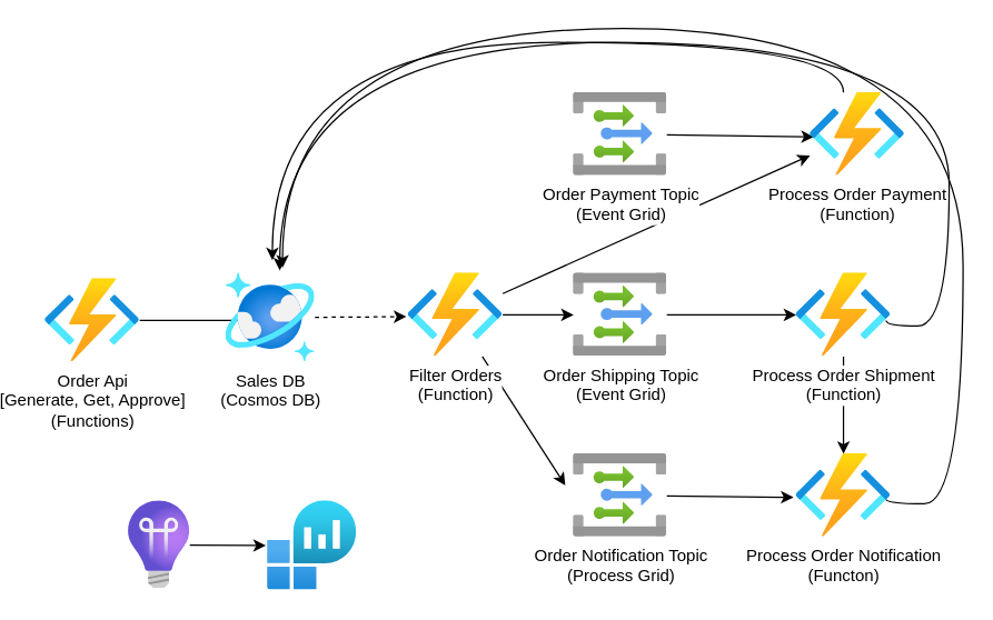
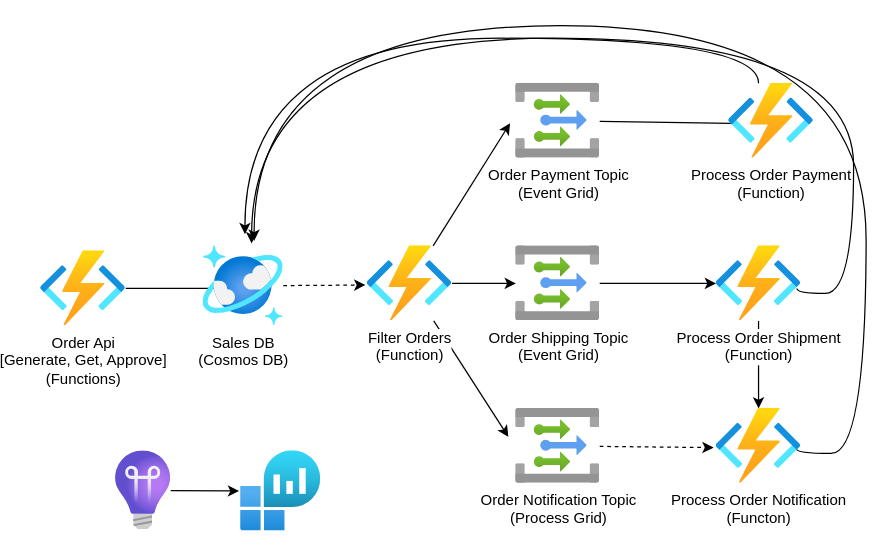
- <mxCell id="10" style="edgeStyle=none;html=1;entryX=0.039;entryY=0.533;entryDx=0;entryDy=0;entryPerimeter=0;" parent="1" source="11" edge="1" target="17"><mxGeometry relative="1" as="geometry"><mxPoint x="530" y="96" as="targetPoint" /></mxGeometry></mxCell>
+ <mxCell id="10" style="edgeStyle=none;html=1;entryX=0.039;entryY=0.533;entryDx=0;entryDy=0;entryPerimeter=0;endArrow=none;" parent="1" source="11" edge="1" target="17"><mxGeometry relative="1" as="geometry"><mxPoint x="530" y="96" as="targetPoint" /></mxGeometry></mxCell>
- <mxCell id="6" style="edgeStyle=none;html=1;" parent="1" source="9" target="17" edge="1"><mxGeometry relative="1" as="geometry" /></mxCell>
+ <mxCell id="6" style="edgeStyle=none;html=1;entryX=-0.07;entryY=0.533;entryDx=0;entryDy=0;entryPerimeter=0;" parent="1" source="9" target="11" edge="1"><mxGeometry relative="1" as="geometry" /></mxCell>
- <mxCell id="14" style="edgeStyle=none;html=1;entryX=-0.029;entryY=0.522;entryDx=0;entryDy=0;entryPerimeter=0;" parent="1" source="15" target="22" edge="1"><mxGeometry relative="1" as="geometry"><mxPoint x="530.68" y="358.68" as="targetPoint" /></mxGeometry></mxCell>
+ <mxCell id="14" style="edgeStyle=none;html=1;entryX=-0.029;entryY=0.522;entryDx=0;entryDy=0;entryPerimeter=0;dashed=1;" parent="1" source="15" target="22" edge="1"><mxGeometry relative="1" as="geometry"><mxPoint x="530.68" y="358.68" as="targetPoint" /></mxGeometry></mxCell>
